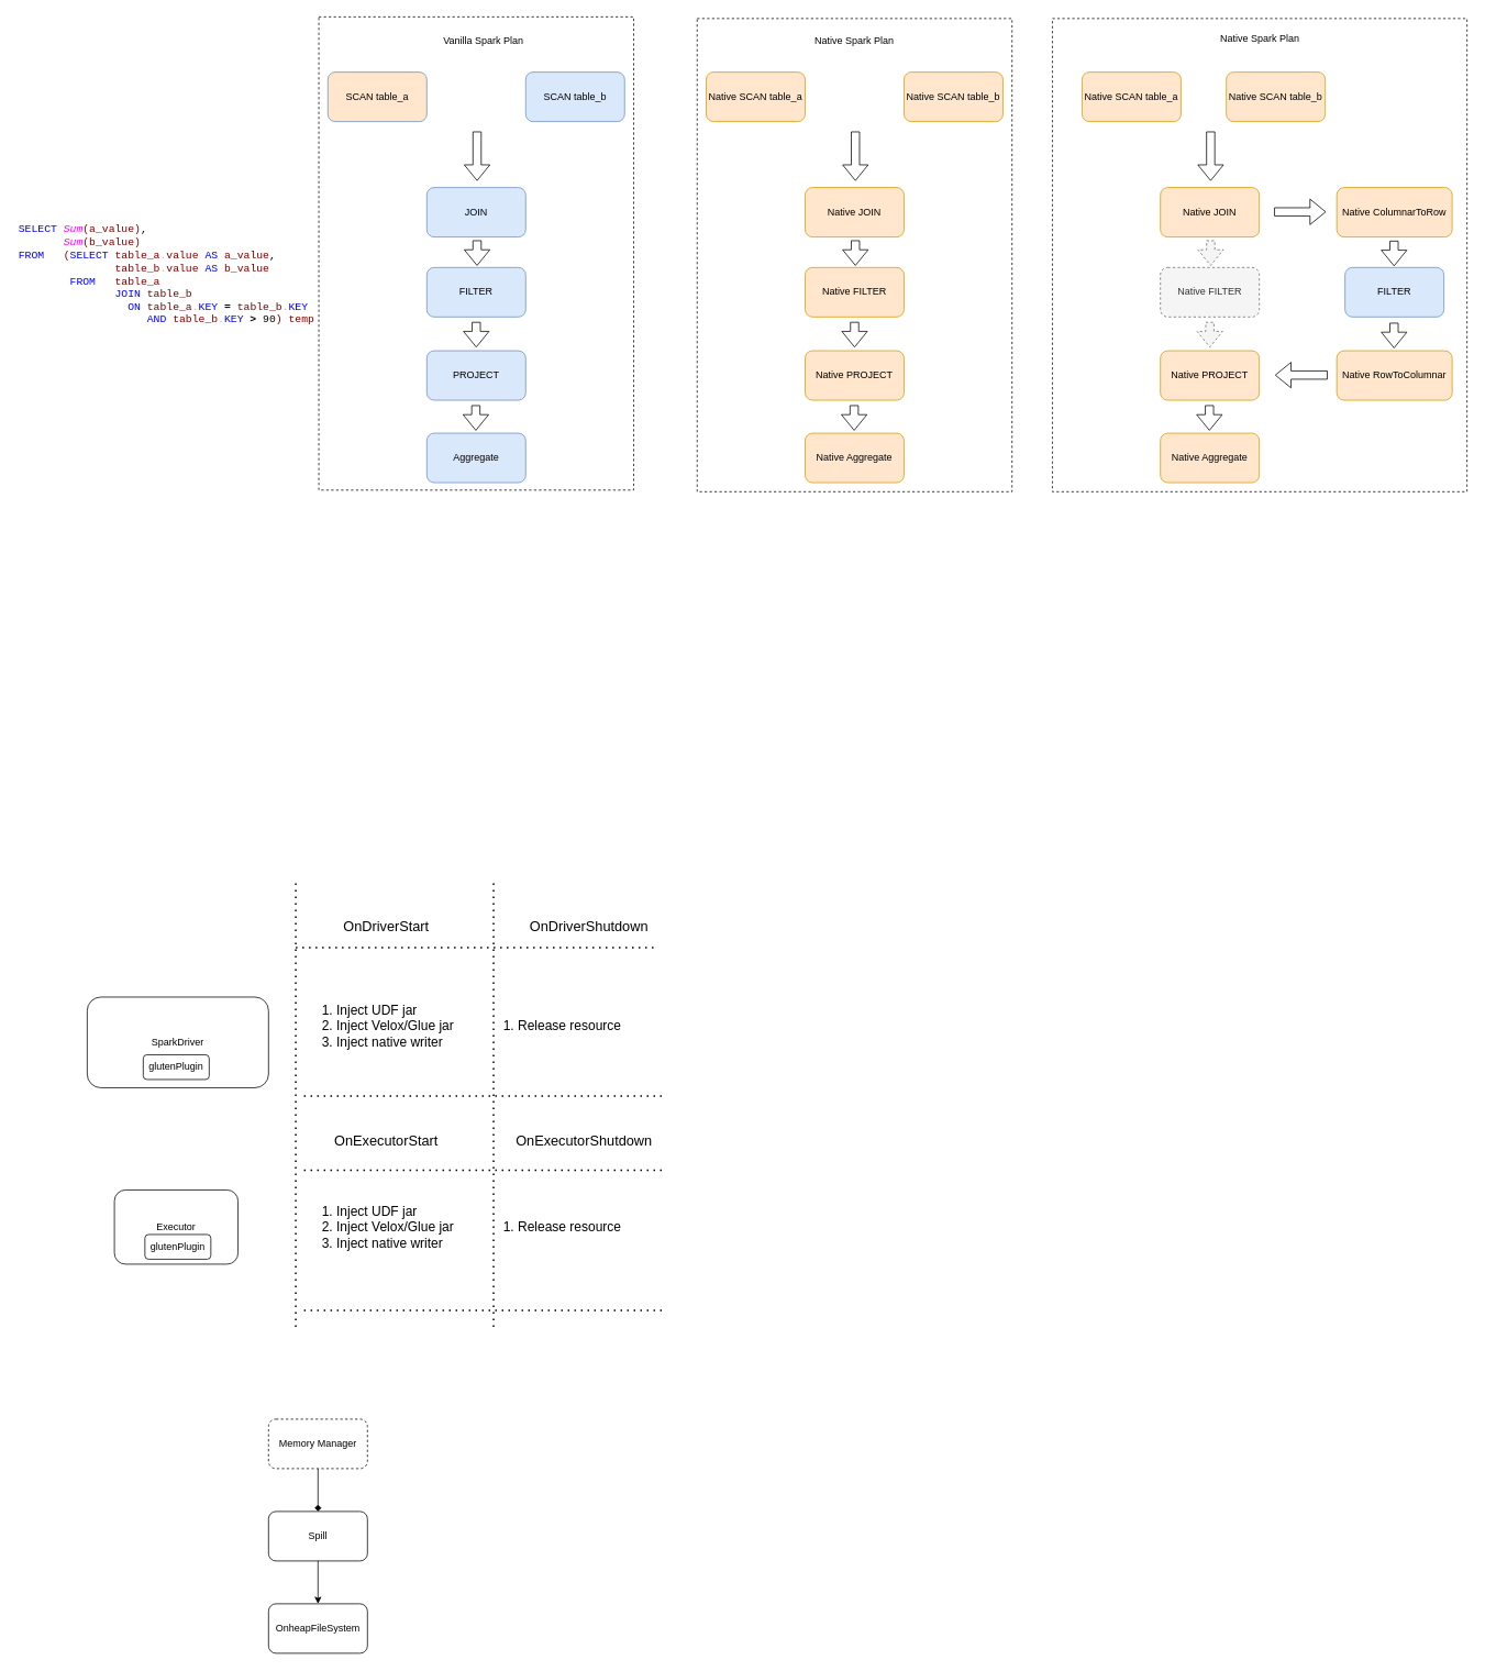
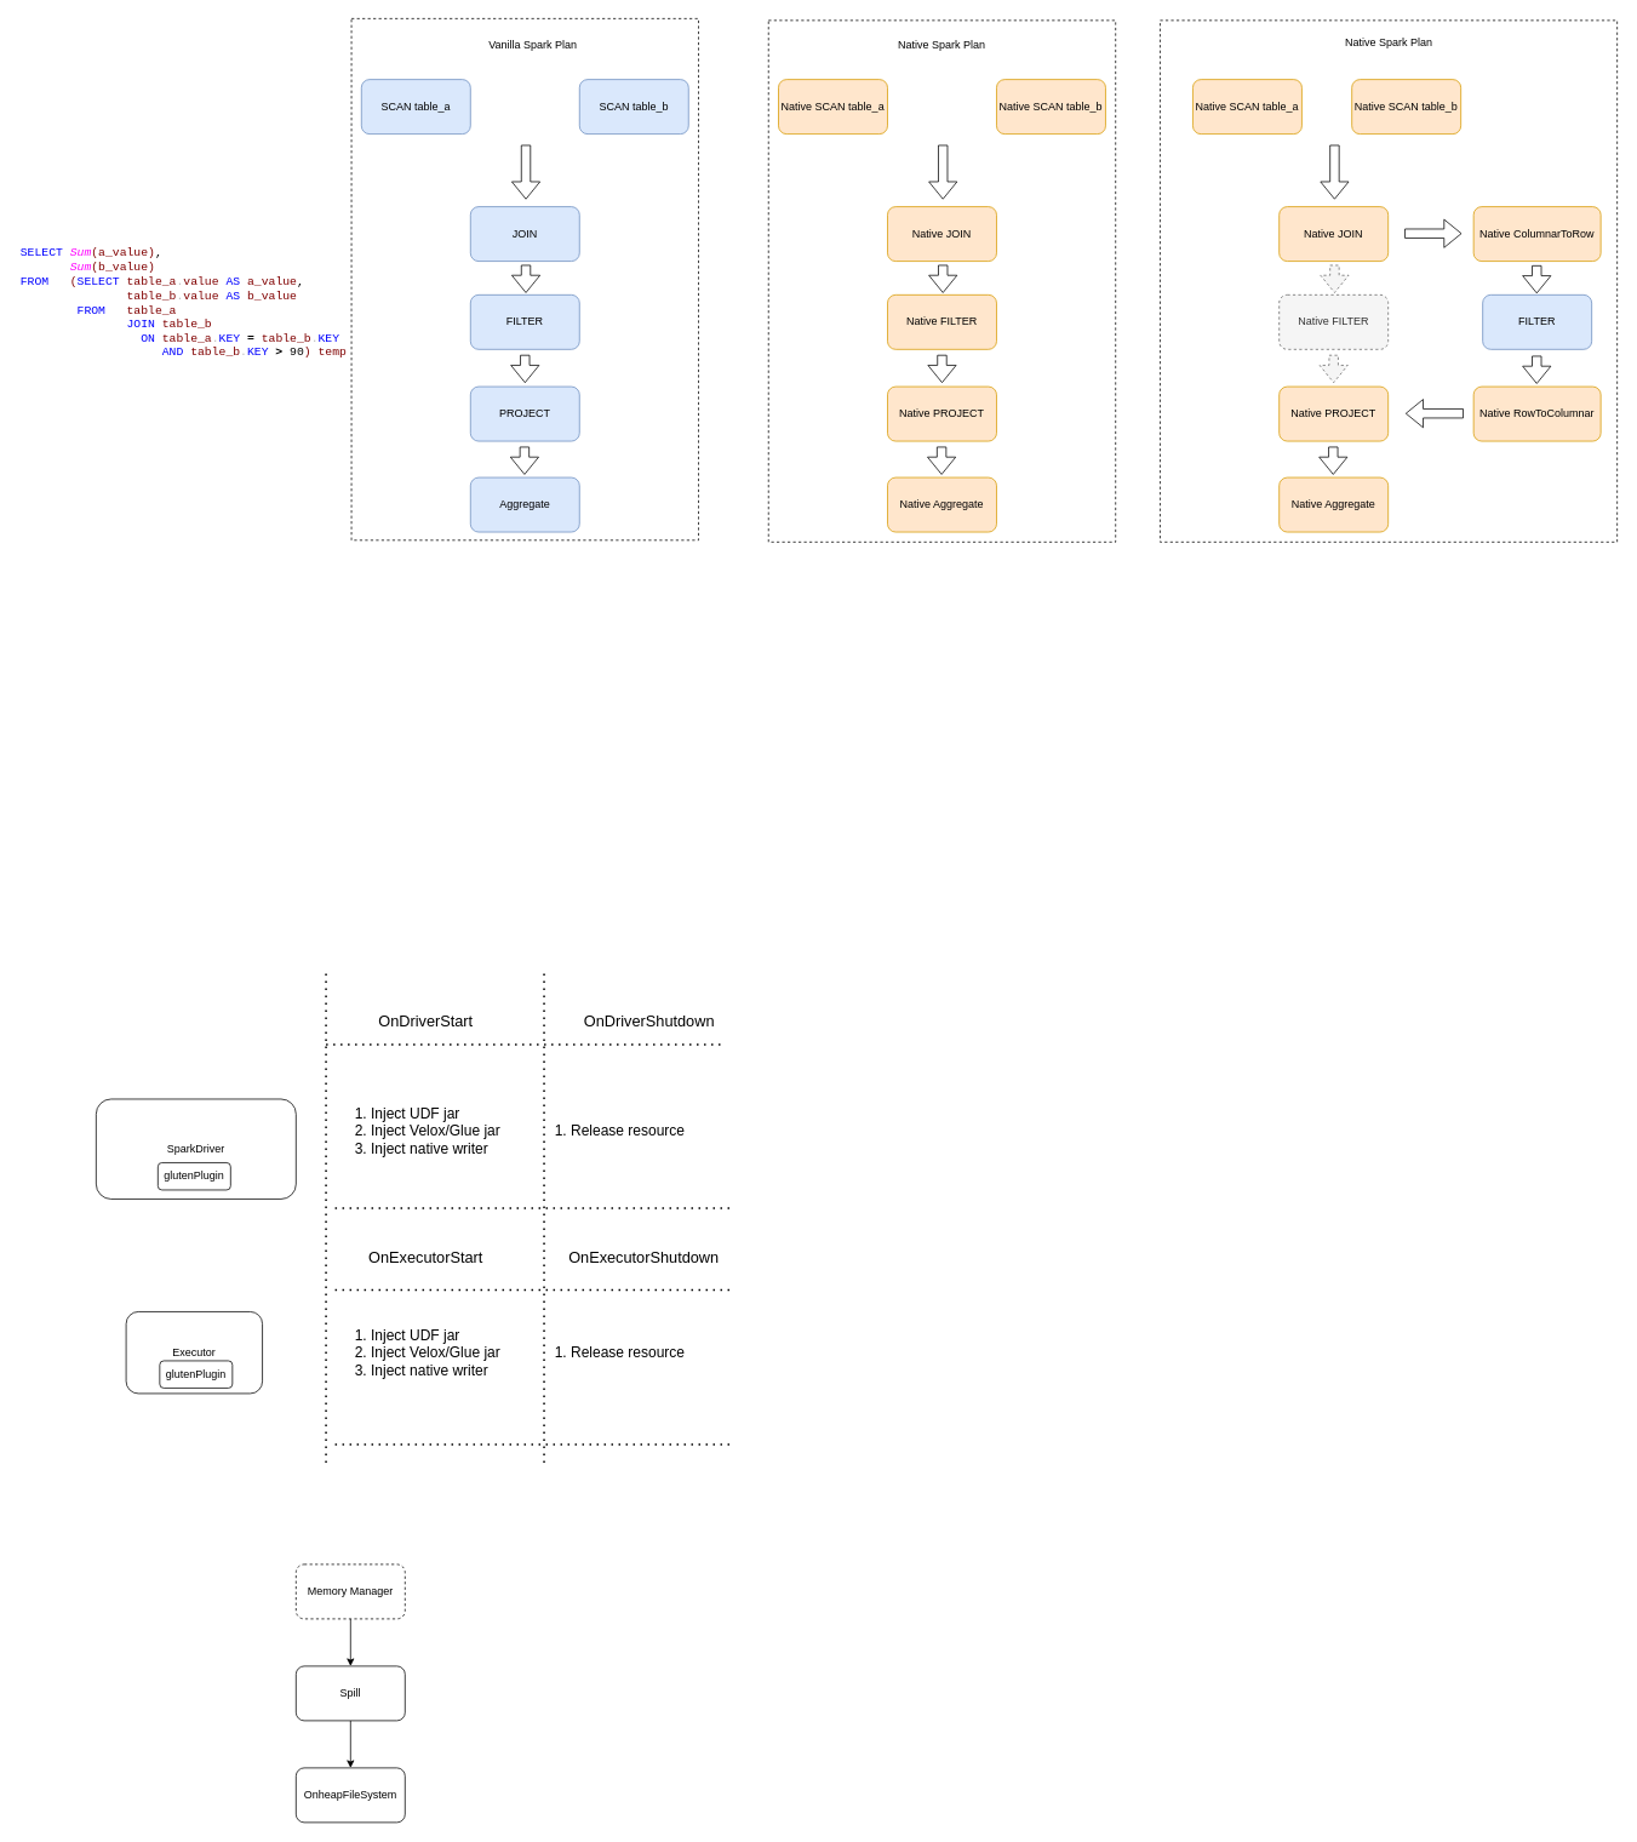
- <mxCell id="23" value="SCAN table_a" style="rounded=1;whiteSpace=wrap;html=1;fillColor=#ffe6cc;strokeColor=#6c8ebf;" parent="1" vertex="1"><mxGeometry x="397" y="87" width="120" height="60" as="geometry" /></mxCell>
+ <mxCell id="23" value="SCAN table_a" style="rounded=1;whiteSpace=wrap;html=1;fillColor=#dae8fc;strokeColor=#6c8ebf;" parent="1" vertex="1"><mxGeometry x="397" y="87" width="120" height="60" as="geometry" /></mxCell>
- <mxCell id="64" value="" style="edgeStyle=orthogonalEdgeStyle;rounded=0;orthogonalLoop=1;jettySize=auto;html=1;endArrow=diamond;" edge="1" parent="1" source="65" target="67"><mxGeometry relative="1" as="geometry" /></mxCell>
+ <mxCell id="64" value="" style="edgeStyle=orthogonalEdgeStyle;rounded=0;orthogonalLoop=1;jettySize=auto;html=1;" edge="1" parent="1" source="65" target="67"><mxGeometry relative="1" as="geometry" /></mxCell>
